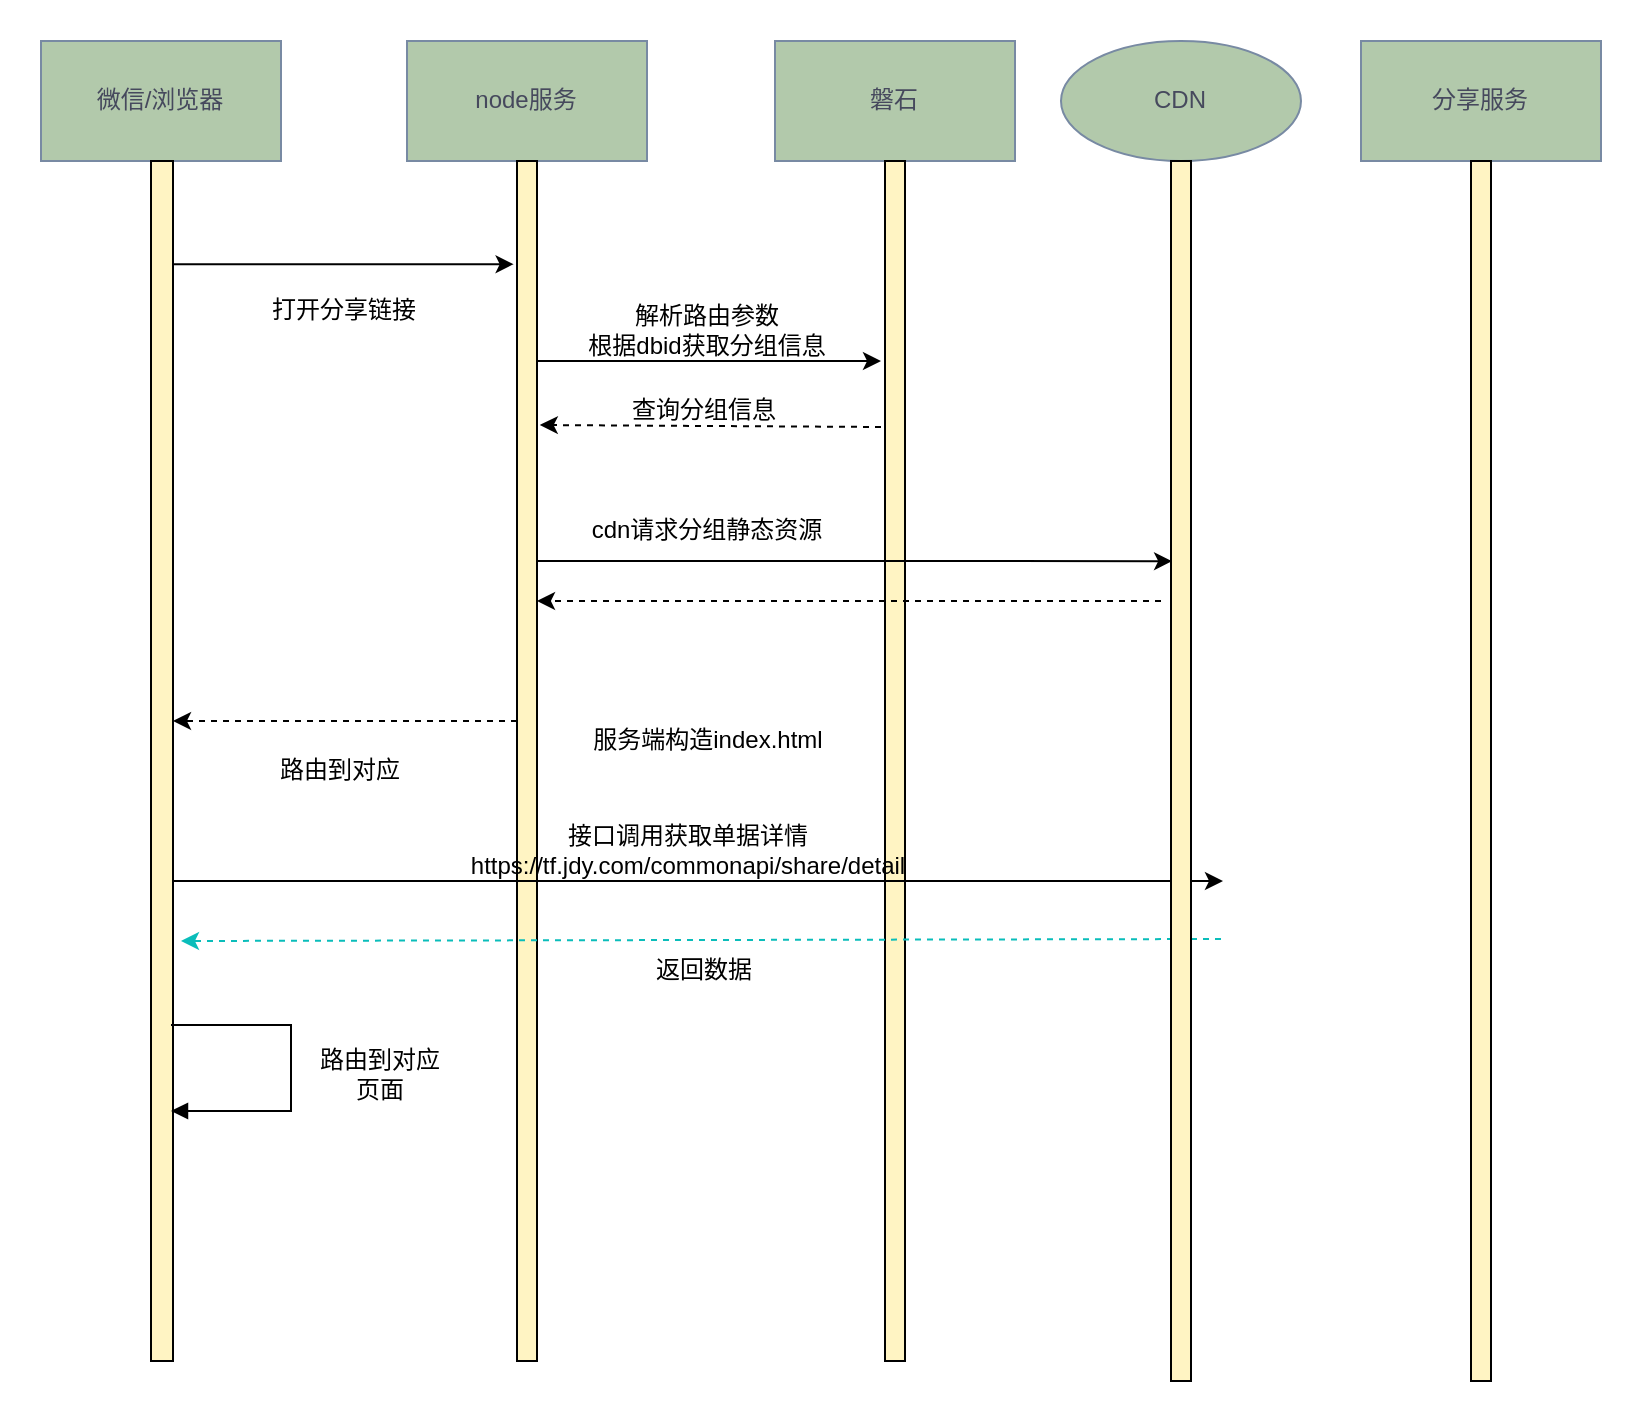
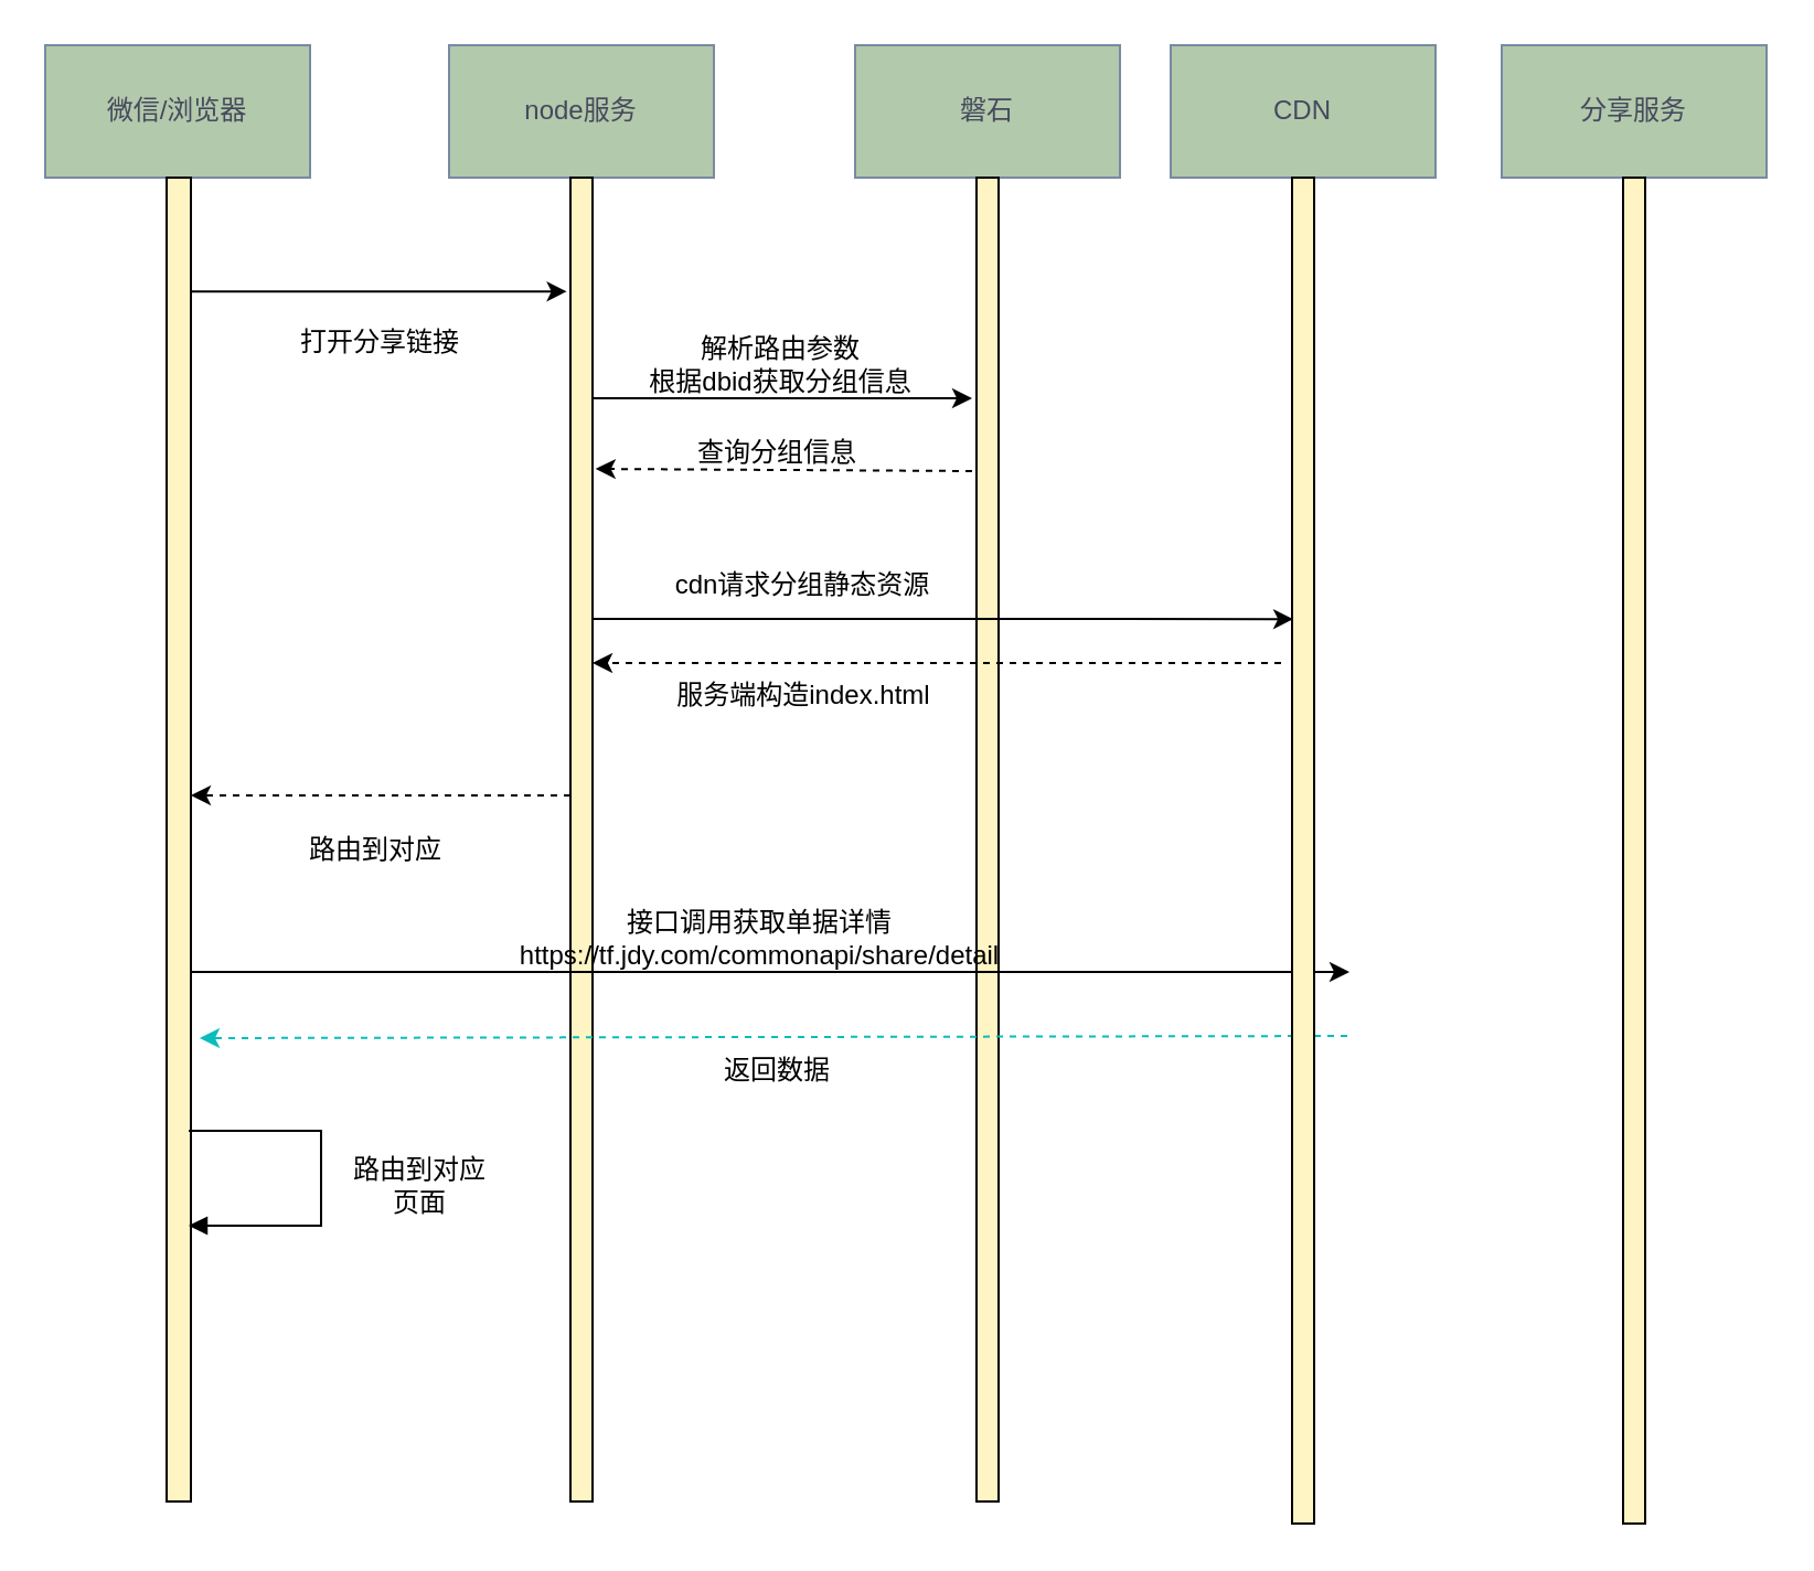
- <mxCell id="25" value="CDN" style="ellipse;whiteSpace=wrap;html=1;fillColor=#B2C9AB;strokeColor=#788AA3;fontColor=#46495D;" vertex="1" parent="1"><mxGeometry x="530" y="20" width="120" height="60" as="geometry" /></mxCell>
+ <mxCell id="25" value="CDN" style="rounded=0;whiteSpace=wrap;html=1;fillColor=#B2C9AB;strokeColor=#788AA3;fontColor=#46495D;" vertex="1" parent="1"><mxGeometry x="530" y="20" width="120" height="60" as="geometry" /></mxCell>
- <mxCell id="28" value="cdn请求分组静态资源" style="text;html=1;strokeColor=none;fillColor=none;align=center;verticalAlign=middle;whiteSpace=wrap;rounded=0;" vertex="1" parent="1"><mxGeometry x="275" y="250" width="157" height="30" as="geometry" /></mxCell>
+ <mxCell id="28" value="cdn请求分组静态资源" style="text;html=1;strokeColor=none;fillColor=none;align=center;verticalAlign=middle;whiteSpace=wrap;rounded=0;" vertex="1" parent="1"><mxGeometry x="285" y="250" width="157" height="30" as="geometry" /></mxCell>
- <mxCell id="16" value="服务端构造index.html" style="text;html=1;strokeColor=none;fillColor=none;align=center;verticalAlign=middle;whiteSpace=wrap;rounded=0;" vertex="1" parent="1"><mxGeometry x="280.5" y="355" width="146" height="30" as="geometry" /></mxCell>
+ <mxCell id="16" value="服务端构造index.html" style="text;html=1;strokeColor=none;fillColor=none;align=center;verticalAlign=middle;whiteSpace=wrap;rounded=0;" vertex="1" parent="1"><mxGeometry x="290.5" y="300" width="146" height="30" as="geometry" /></mxCell>
